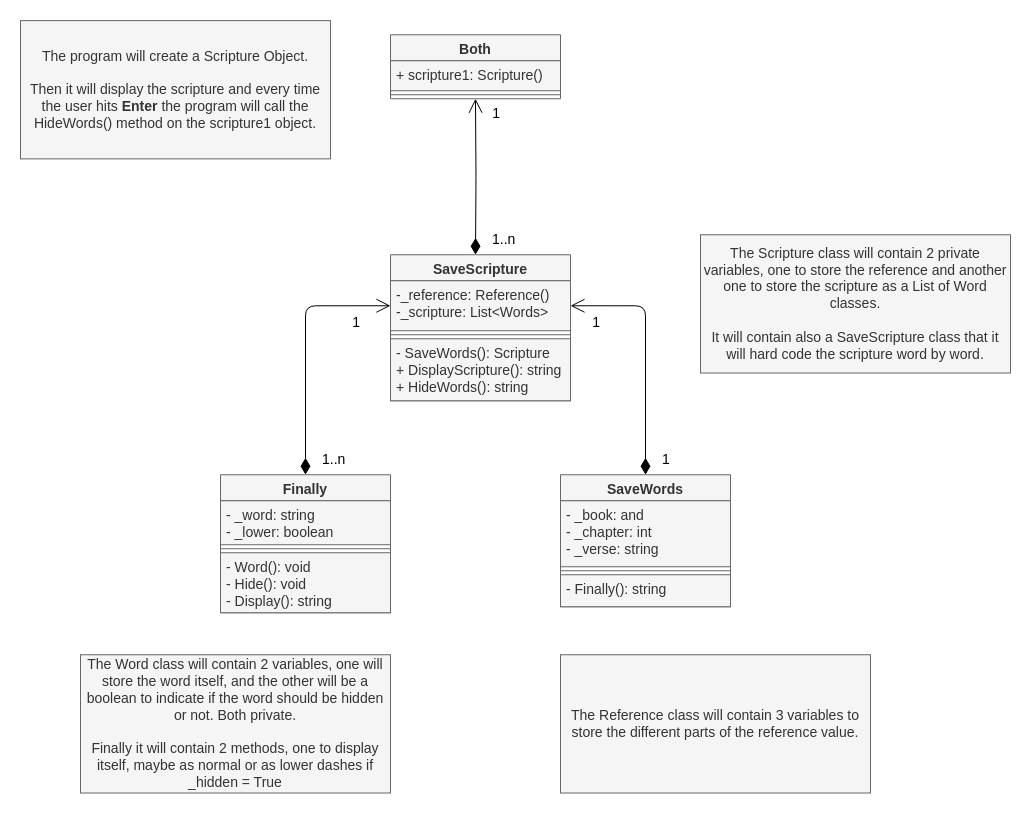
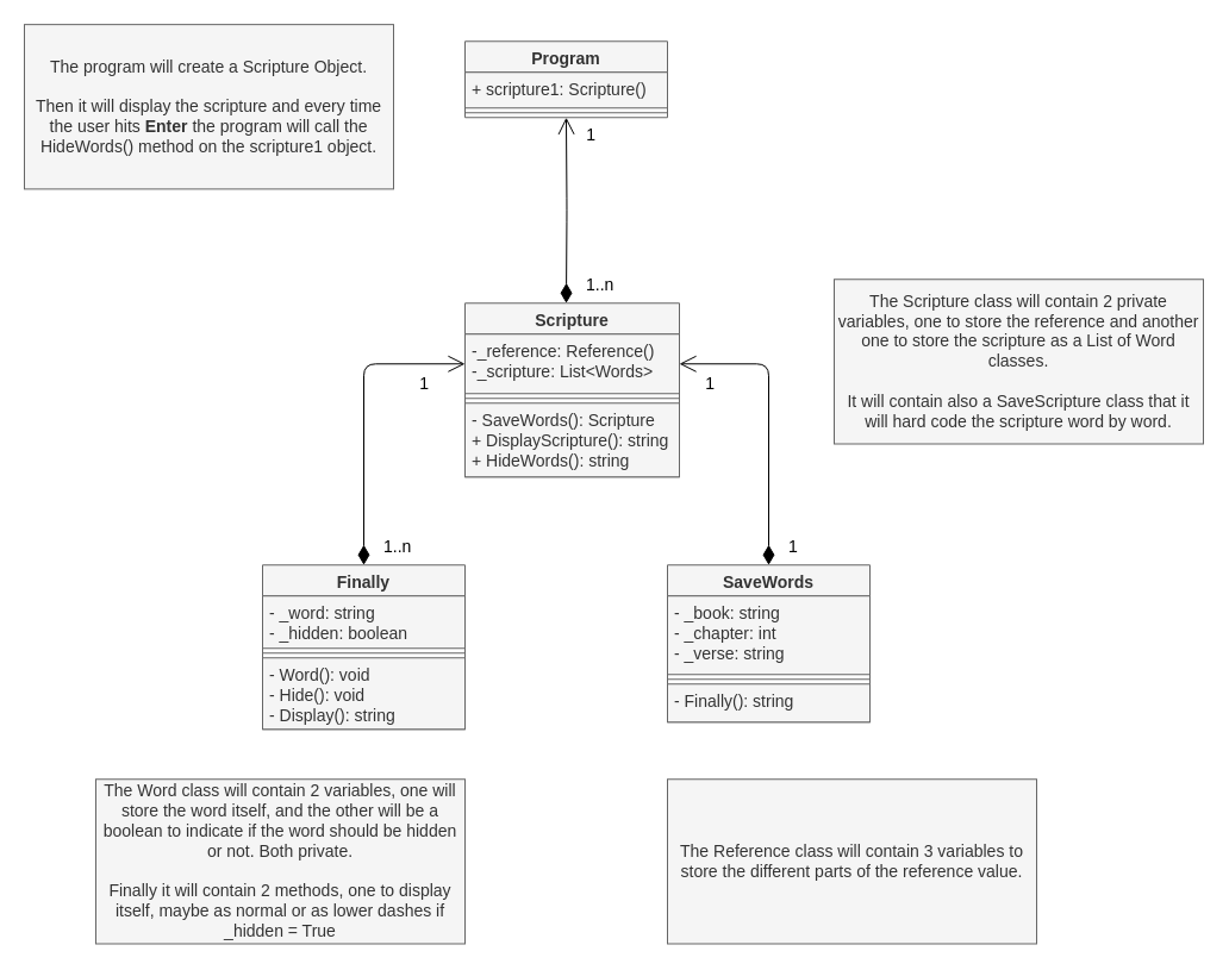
- <mxCell id="2" value="Both" style="swimlane;fontStyle=1;align=center;verticalAlign=top;childLayout=stackLayout;horizontal=1;startSize=26;horizontalStack=0;resizeParent=1;resizeParentMax=0;resizeLast=0;collapsible=1;marginBottom=0;fillColor=#f5f5f5;fontColor=#333333;strokeColor=#666666;fontSize=14;" parent="1" vertex="1"><mxGeometry x="390" y="34.25" width="170" height="64" as="geometry" /></mxCell>
+ <mxCell id="2" value="Program" style="swimlane;fontStyle=1;align=center;verticalAlign=top;childLayout=stackLayout;horizontal=1;startSize=26;horizontalStack=0;resizeParent=1;resizeParentMax=0;resizeLast=0;collapsible=1;marginBottom=0;fillColor=#f5f5f5;fontColor=#333333;strokeColor=#666666;fontSize=14;" parent="1" vertex="1"><mxGeometry x="390" y="34.25" width="170" height="64" as="geometry" /></mxCell>
- <mxCell id="5" value="SaveScripture" style="swimlane;fontStyle=1;align=center;verticalAlign=top;childLayout=stackLayout;horizontal=1;startSize=26;horizontalStack=0;resizeParent=1;resizeParentMax=0;resizeLast=0;collapsible=1;marginBottom=0;fillColor=#f5f5f5;strokeColor=#666666;fontColor=#333333;fontSize=14;" parent="1" vertex="1"><mxGeometry x="390" y="254.25" width="180" height="146" as="geometry" /></mxCell>
+ <mxCell id="5" value="Scripture" style="swimlane;fontStyle=1;align=center;verticalAlign=top;childLayout=stackLayout;horizontal=1;startSize=26;horizontalStack=0;resizeParent=1;resizeParentMax=0;resizeLast=0;collapsible=1;marginBottom=0;fillColor=#f5f5f5;strokeColor=#666666;fontColor=#333333;fontSize=14;" parent="1" vertex="1"><mxGeometry x="390" y="254.25" width="180" height="146" as="geometry" /></mxCell>
- <mxCell id="13" value="- _word: string&#10;- _lower: boolean" style="text;strokeColor=#666666;fillColor=#f5f5f5;align=left;verticalAlign=top;spacingLeft=4;spacingRight=4;overflow=hidden;rotatable=0;points=[[0,0.5],[1,0.5]];portConstraint=eastwest;fontColor=#333333;fontSize=14;" parent="12" vertex="1"><mxGeometry y="26" width="170" height="44" as="geometry" /></mxCell>
+ <mxCell id="13" value="- _word: string&#10;- _hidden: boolean" style="text;strokeColor=#666666;fillColor=#f5f5f5;align=left;verticalAlign=top;spacingLeft=4;spacingRight=4;overflow=hidden;rotatable=0;points=[[0,0.5],[1,0.5]];portConstraint=eastwest;fontColor=#333333;fontSize=14;" parent="12" vertex="1"><mxGeometry y="26" width="170" height="44" as="geometry" /></mxCell>
- <mxCell id="17" value="- _book: and&#10;- _chapter: int&#10;- _verse: string" style="text;strokeColor=#666666;fillColor=#f5f5f5;align=left;verticalAlign=top;spacingLeft=4;spacingRight=4;overflow=hidden;rotatable=0;points=[[0,0.5],[1,0.5]];portConstraint=eastwest;fontColor=#333333;fontSize=14;fontStyle=0" parent="16" vertex="1"><mxGeometry y="26" width="170" height="66" as="geometry" /></mxCell>
+ <mxCell id="17" value="- _book: string&#10;- _chapter: int&#10;- _verse: string" style="text;strokeColor=#666666;fillColor=#f5f5f5;align=left;verticalAlign=top;spacingLeft=4;spacingRight=4;overflow=hidden;rotatable=0;points=[[0,0.5],[1,0.5]];portConstraint=eastwest;fontColor=#333333;fontSize=14;fontStyle=0" parent="16" vertex="1"><mxGeometry y="26" width="170" height="66" as="geometry" /></mxCell>
